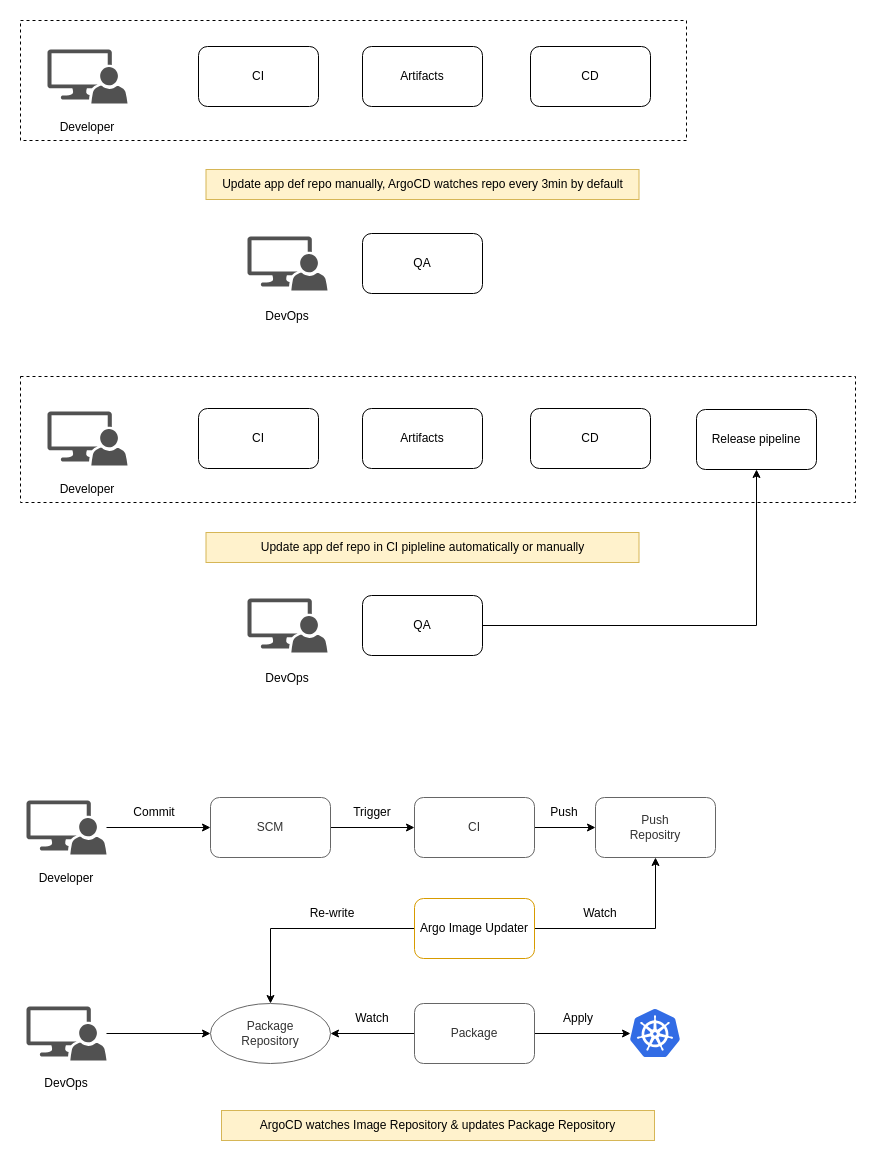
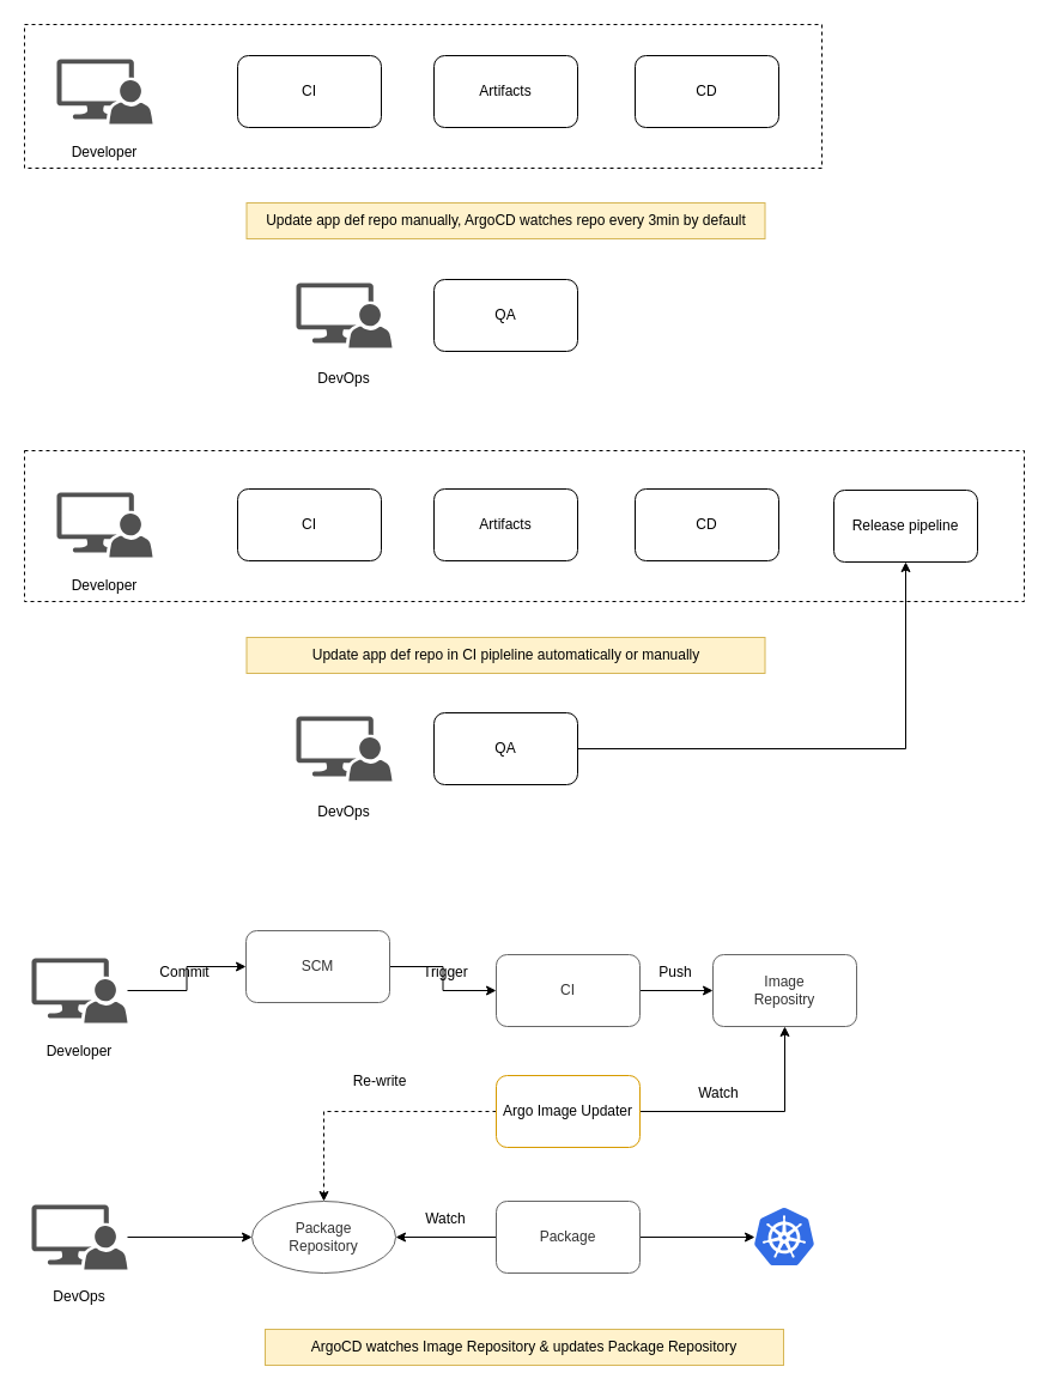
- <mxCell id="29" value="SCM" style="rounded=1;whiteSpace=wrap;html=1;fillColor=none;strokeColor=#666666;fontColor=#333333;" parent="1" vertex="1"><mxGeometry x="210" y="797" width="120" height="60" as="geometry" /></mxCell>
+ <mxCell id="29" value="SCM" style="rounded=1;whiteSpace=wrap;html=1;fillColor=none;strokeColor=#666666;fontColor=#333333;" parent="1" vertex="1"><mxGeometry x="205" y="777" width="120" height="60" as="geometry" /></mxCell>
- <mxCell id="43" value="Push&lt;br&gt;Repositry" style="rounded=1;whiteSpace=wrap;html=1;fillColor=none;strokeColor=#666666;fontColor=#333333;" parent="1" vertex="1"><mxGeometry x="595" y="797" width="120" height="60" as="geometry" /></mxCell>
+ <mxCell id="43" value="Image&lt;br&gt;Repositry" style="rounded=1;whiteSpace=wrap;html=1;fillColor=none;strokeColor=#666666;fontColor=#333333;" parent="1" vertex="1"><mxGeometry x="595" y="797" width="120" height="60" as="geometry" /></mxCell>
- <mxCell id="49" value="Re-write" style="text;html=1;align=center;verticalAlign=middle;whiteSpace=wrap;rounded=0;" parent="1" vertex="1"><mxGeometry x="302" y="898" width="60" height="30" as="geometry" /></mxCell>
+ <mxCell id="49" value="Re-write" style="text;html=1;align=center;verticalAlign=middle;whiteSpace=wrap;rounded=0;" parent="1" vertex="1"><mxGeometry x="287" y="888" width="60" height="30" as="geometry" /></mxCell>
- <mxCell id="45" style="edgeStyle=orthogonalEdgeStyle;rounded=0;orthogonalLoop=1;jettySize=auto;html=1;" parent="1" source="46" target="32" edge="1"><mxGeometry relative="1" as="geometry" /></mxCell>
+ <mxCell id="45" style="edgeStyle=orthogonalEdgeStyle;rounded=0;orthogonalLoop=1;jettySize=auto;html=1;dashed=1;" parent="1" source="46" target="32" edge="1"><mxGeometry relative="1" as="geometry" /></mxCell>
- <mxCell id="39" value="Apply" style="text;html=1;align=center;verticalAlign=middle;whiteSpace=wrap;rounded=0;" parent="1" vertex="1"><mxGeometry x="548" y="1003" width="60" height="30" as="geometry" /></mxCell>
